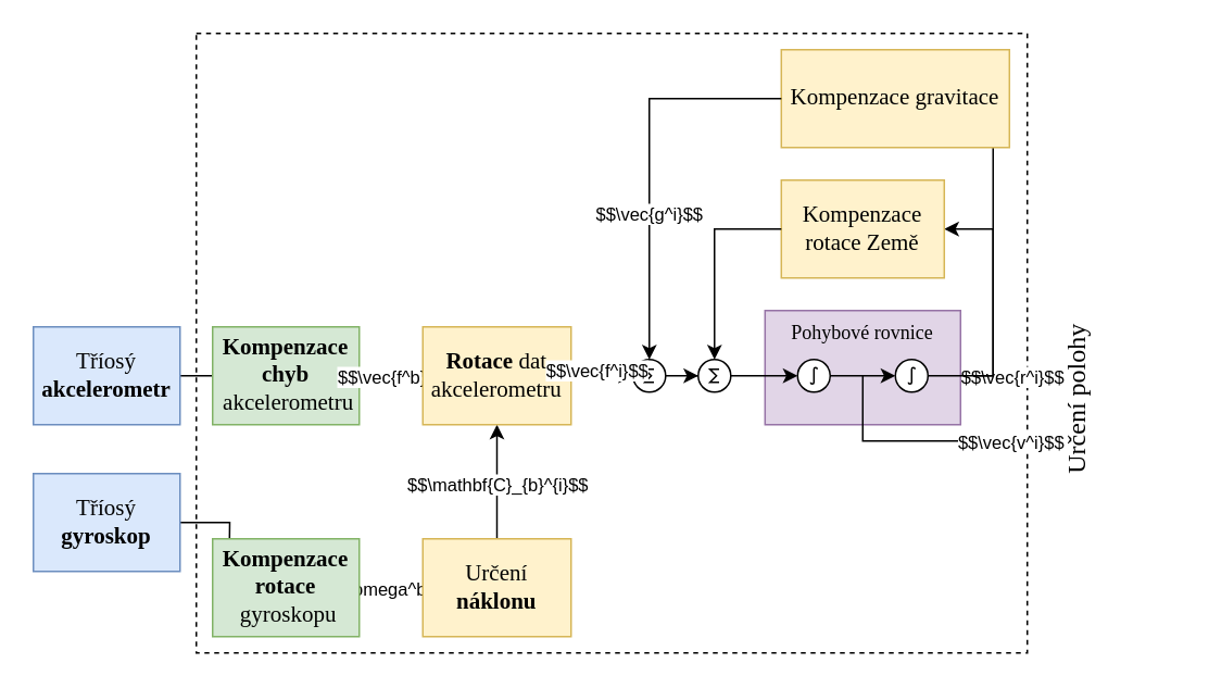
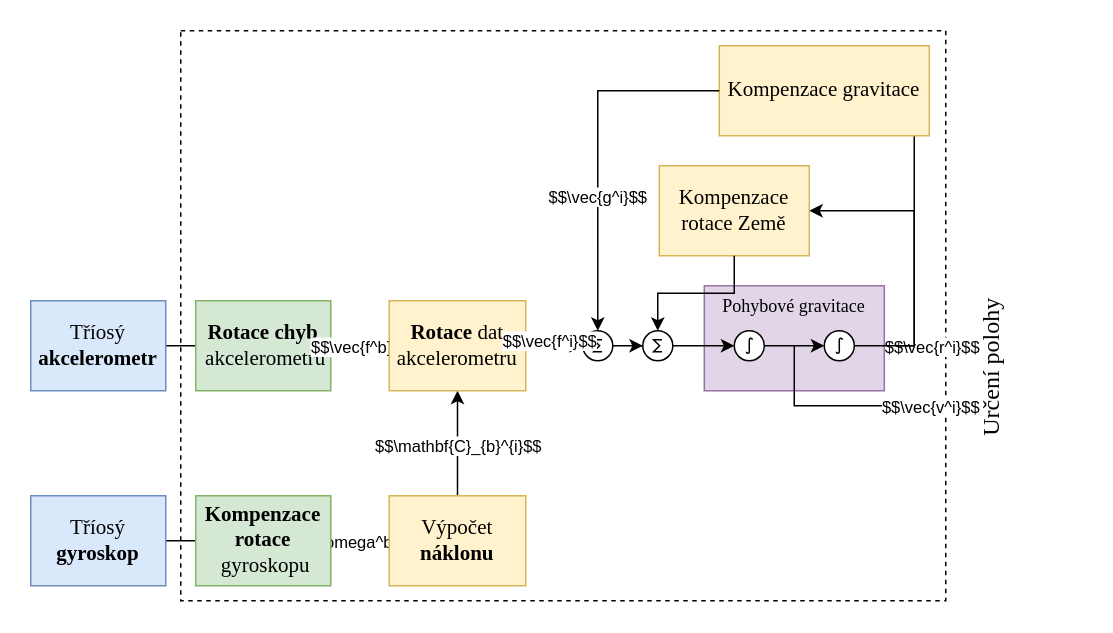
- <mxCell id="30" value="&lt;font face=&quot;CMU Serif Roman&quot;&gt;&lt;span style=&quot;font-size: 14px;&quot;&gt;Kompenzace rotace Země&lt;/span&gt;&lt;/font&gt;" style="rounded=0;whiteSpace=wrap;html=1;fillColor=#fff2cc;strokeColor=#d6b656;" vertex="1" parent="1"><mxGeometry x="479.03" y="110" width="100" height="60" as="geometry" /></mxCell>
+ <mxCell id="30" value="&lt;font face=&quot;CMU Serif Roman&quot;&gt;&lt;span style=&quot;font-size: 14px;&quot;&gt;Kompenzace rotace Země&lt;/span&gt;&lt;/font&gt;" style="rounded=0;whiteSpace=wrap;html=1;fillColor=#fff2cc;strokeColor=#d6b656;" vertex="1" parent="1"><mxGeometry x="439.03" y="110" width="100" height="60" as="geometry" /></mxCell>
- <mxCell id="20" value="&lt;font face=&quot;CMU Serif Roman&quot;&gt;Pohybové rovnice&lt;/font&gt;" style="rounded=0;whiteSpace=wrap;html=1;fillColor=#e1d5e7;strokeColor=#9673a6;verticalAlign=top;" vertex="1" parent="1"><mxGeometry x="469.03" y="190" width="120" height="70" as="geometry" /></mxCell>
+ <mxCell id="20" value="&lt;font face=&quot;CMU Serif Roman&quot;&gt;Pohybové gravitace&lt;/font&gt;" style="rounded=0;whiteSpace=wrap;html=1;fillColor=#e1d5e7;strokeColor=#9673a6;verticalAlign=top;" vertex="1" parent="1"><mxGeometry x="469.03" y="190" width="120" height="70" as="geometry" /></mxCell>
- <mxCell id="8" value="&lt;font style=&quot;font-size: 14px;&quot; face=&quot;CMU Serif Roman&quot;&gt;&lt;b&gt;Kompenzace chyb&lt;/b&gt;&lt;br&gt;&amp;nbsp;akcelerometru&lt;/font&gt;" style="rounded=0;whiteSpace=wrap;html=1;fillColor=#d5e8d4;strokeColor=#82b366;" vertex="1" parent="1"><mxGeometry x="130" y="200" width="90" height="60" as="geometry" /></mxCell>
+ <mxCell id="8" value="&lt;font style=&quot;font-size: 14px;&quot; face=&quot;CMU Serif Roman&quot;&gt;&lt;b&gt;Rotace chyb&lt;/b&gt;&lt;br&gt;&amp;nbsp;akcelerometru&lt;/font&gt;" style="rounded=0;whiteSpace=wrap;html=1;fillColor=#d5e8d4;strokeColor=#82b366;" vertex="1" parent="1"><mxGeometry x="130" y="200" width="90" height="60" as="geometry" /></mxCell>
- <mxCell id="7" value="&lt;font style=&quot;font-size: 14px;&quot; face=&quot;CMU Serif Roman&quot;&gt;Tříosý&lt;br&gt;&lt;b&gt;gyroskop&lt;/b&gt;&lt;/font&gt;" style="rounded=0;whiteSpace=wrap;html=1;fillColor=#dae8fc;strokeColor=#6c8ebf;" vertex="1" parent="1"><mxGeometry x="20" y="290" width="90" height="60" as="geometry" /></mxCell>
+ <mxCell id="7" value="&lt;font style=&quot;font-size: 14px;&quot; face=&quot;CMU Serif Roman&quot;&gt;Tříosý&lt;br&gt;&lt;b&gt;gyroskop&lt;/b&gt;&lt;/font&gt;" style="rounded=0;whiteSpace=wrap;html=1;fillColor=#dae8fc;strokeColor=#6c8ebf;" vertex="1" parent="1"><mxGeometry x="20" y="330" width="90" height="60" as="geometry" /></mxCell>
- <mxCell id="16" value="&lt;font face=&quot;CMU Serif Roman&quot;&gt;&lt;span style=&quot;font-size: 14px;&quot;&gt;Určení &lt;b&gt;náklonu&lt;/b&gt;&lt;/span&gt;&lt;/font&gt;" style="rounded=0;whiteSpace=wrap;html=1;fillColor=#fff2cc;strokeColor=#d6b656;" vertex="1" parent="1"><mxGeometry x="259" y="330" width="91" height="60" as="geometry" /></mxCell>
+ <mxCell id="16" value="&lt;font face=&quot;CMU Serif Roman&quot;&gt;&lt;span style=&quot;font-size: 14px;&quot;&gt;Výpočet &lt;b&gt;náklonu&lt;/b&gt;&lt;/span&gt;&lt;/font&gt;" style="rounded=0;whiteSpace=wrap;html=1;fillColor=#fff2cc;strokeColor=#d6b656;" vertex="1" parent="1"><mxGeometry x="259" y="330" width="91" height="60" as="geometry" /></mxCell>
